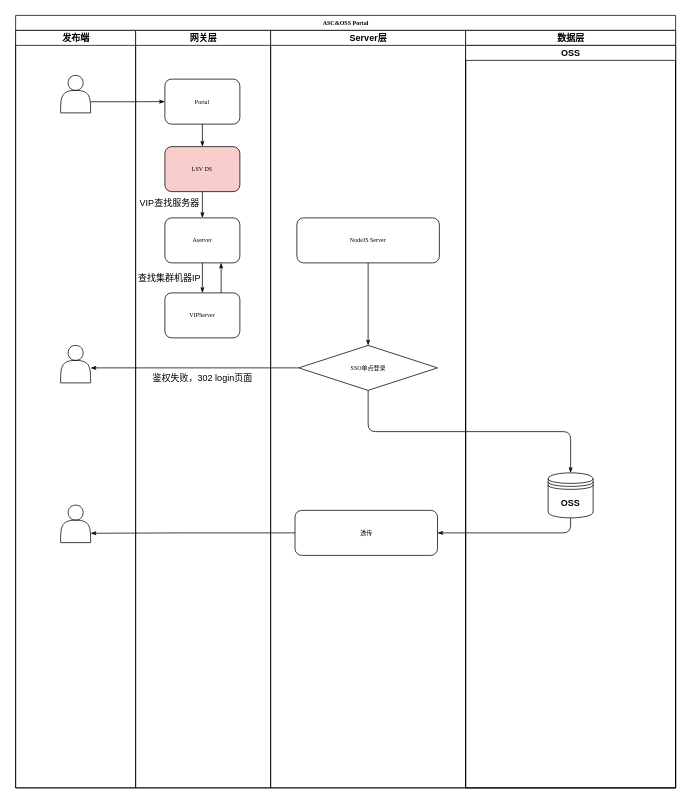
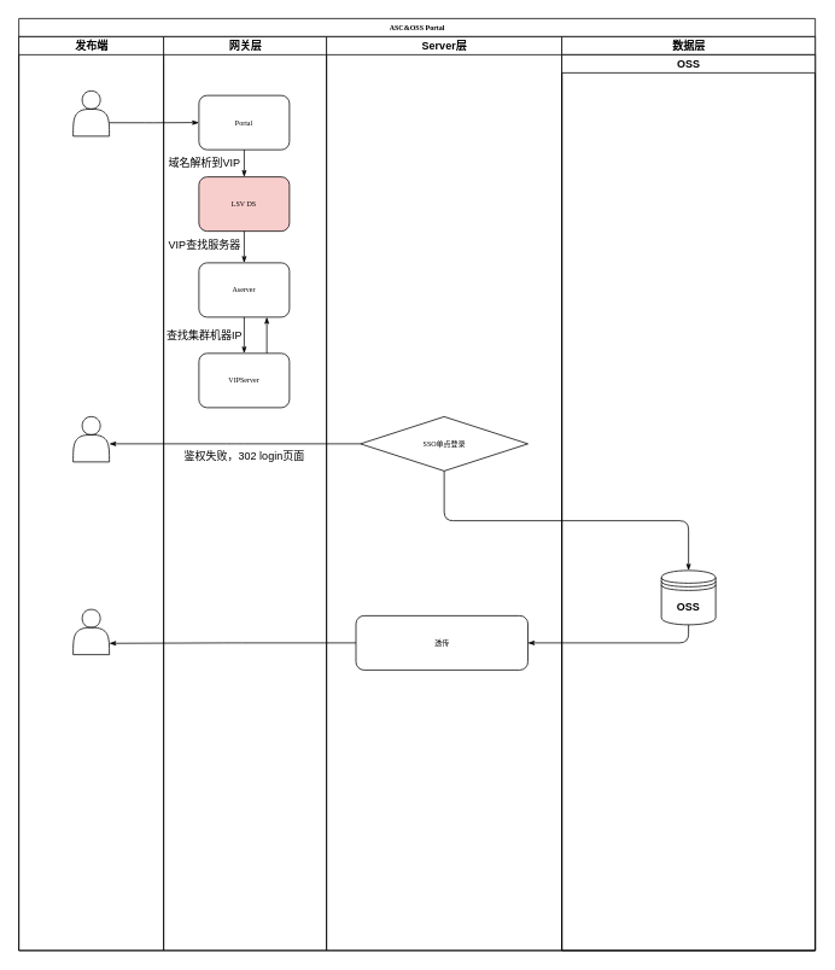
+ <mxCell id="20" value="域名解析到VIP" style="text;html=1;align=center;verticalAlign=middle;resizable=0;points=[];autosize=1;strokeColor=none;fillColor=none;" parent="12" vertex="1"><mxGeometry y="130" width="90" height="20" as="geometry" /></mxCell>
- <mxCell id="26" value="NodeJS Server" style="rounded=1;whiteSpace=wrap;html=1;shadow=0;labelBackgroundColor=none;strokeWidth=1;fontFamily=Verdana;fontSize=8;align=center;" parent="25" vertex="1"><mxGeometry x="35" y="250" width="190" height="60" as="geometry" /></mxCell>
- <mxCell id="27" style="edgeStyle=orthogonalEdgeStyle;rounded=1;html=1;labelBackgroundColor=none;startArrow=none;startFill=0;startSize=5;endArrow=classicThin;endFill=1;endSize=5;jettySize=auto;orthogonalLoop=1;strokeWidth=1;fontFamily=Verdana;fontSize=8;exitX=0.5;exitY=1;exitDx=0;exitDy=0;entryX=0.5;entryY=0;entryDx=0;entryDy=0;" parent="25" source="26" target="28" edge="1"><mxGeometry relative="1" as="geometry"><mxPoint x="-31" y="290" as="sourcePoint" /><mxPoint x="40" y="290" as="targetPoint" /></mxGeometry></mxCell>
